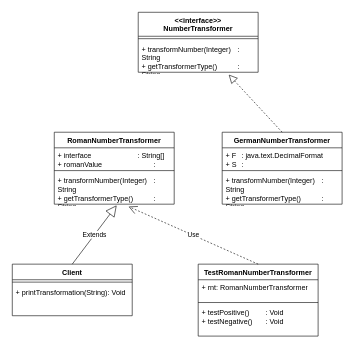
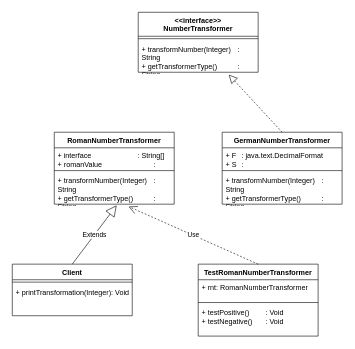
- <mxCell id="15" value="+ printTransformation(String): Void" style="text;strokeColor=none;fillColor=none;align=left;verticalAlign=top;spacingLeft=4;spacingRight=4;overflow=hidden;rotatable=0;points=[[0,0.5],[1,0.5]];portConstraint=eastwest;whiteSpace=wrap;html=1;" vertex="1" parent="13"><mxGeometry y="34" width="200" height="52" as="geometry" /></mxCell>
+ <mxCell id="15" value="+ printTransformation(Integer): Void" style="text;strokeColor=none;fillColor=none;align=left;verticalAlign=top;spacingLeft=4;spacingRight=4;overflow=hidden;rotatable=0;points=[[0,0.5],[1,0.5]];portConstraint=eastwest;whiteSpace=wrap;html=1;" vertex="1" parent="13"><mxGeometry y="34" width="200" height="52" as="geometry" /></mxCell>
